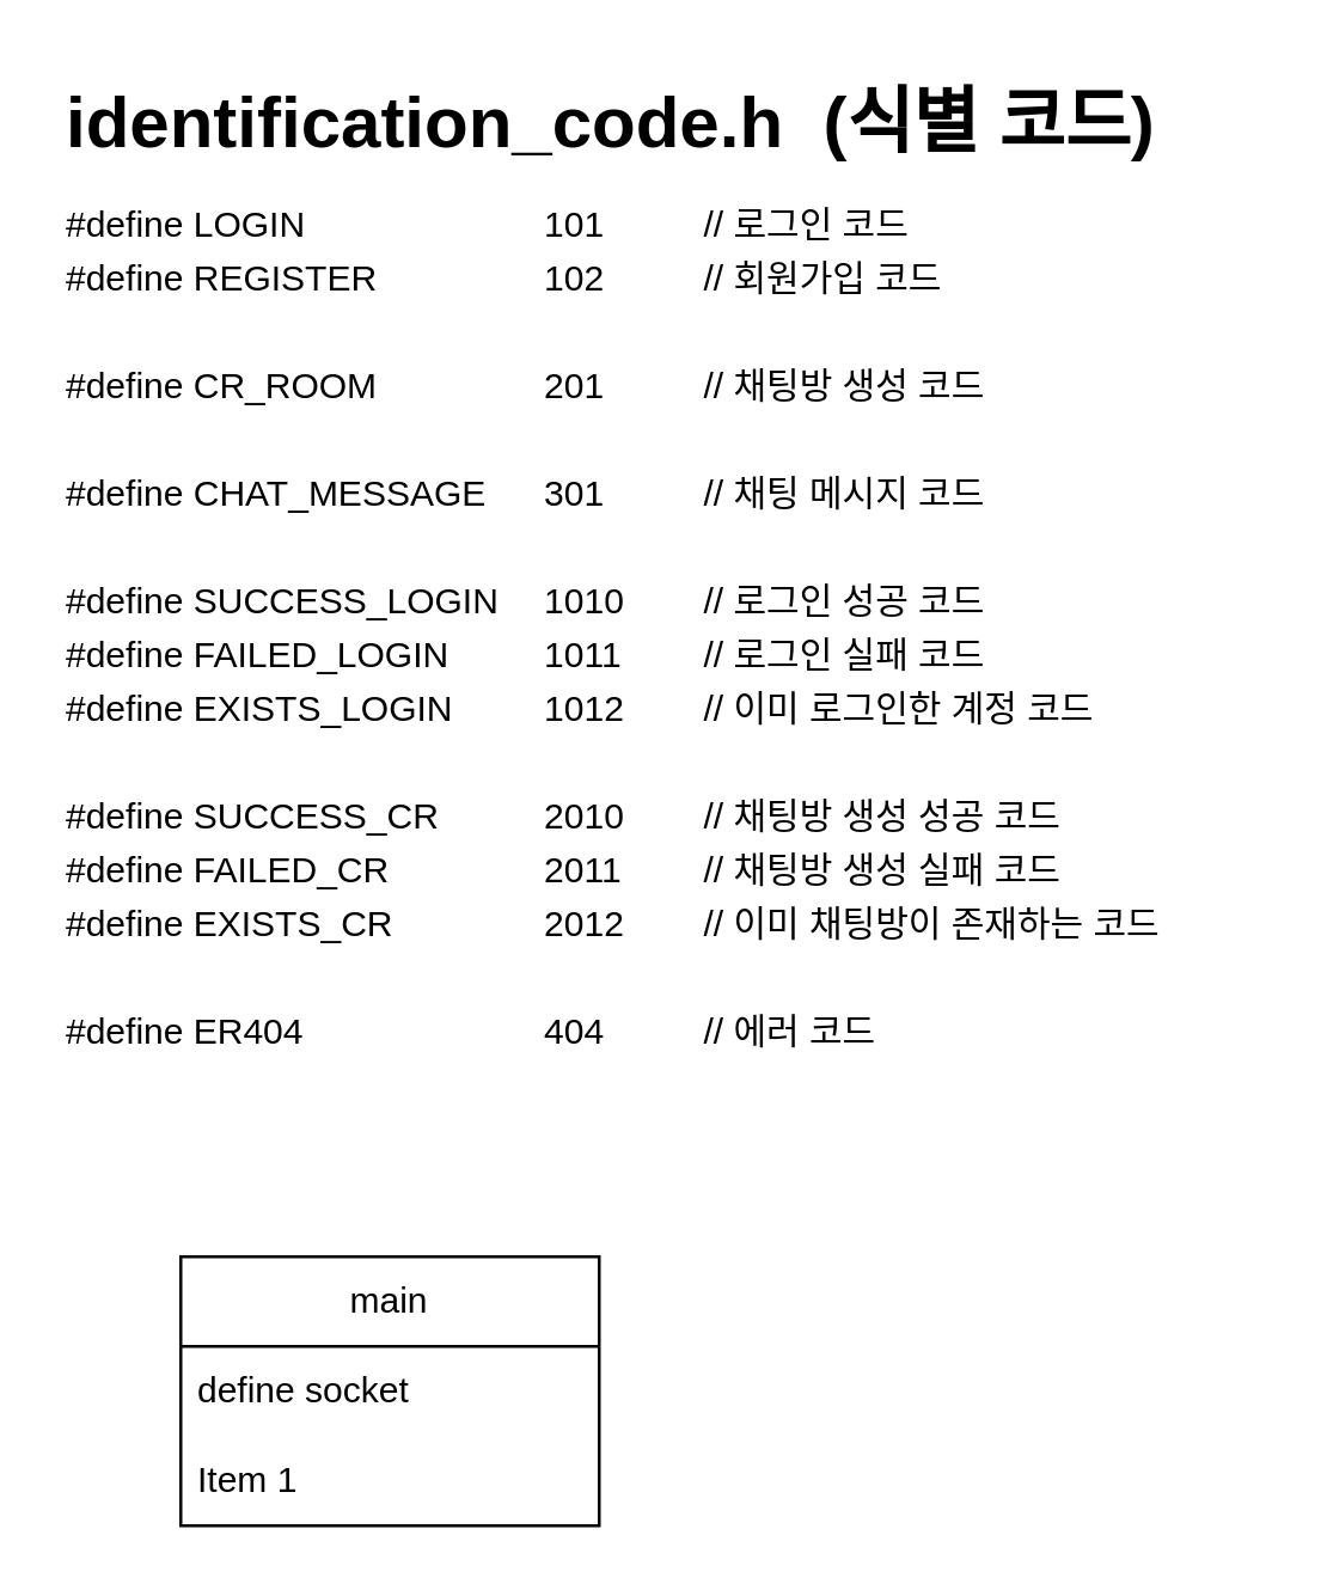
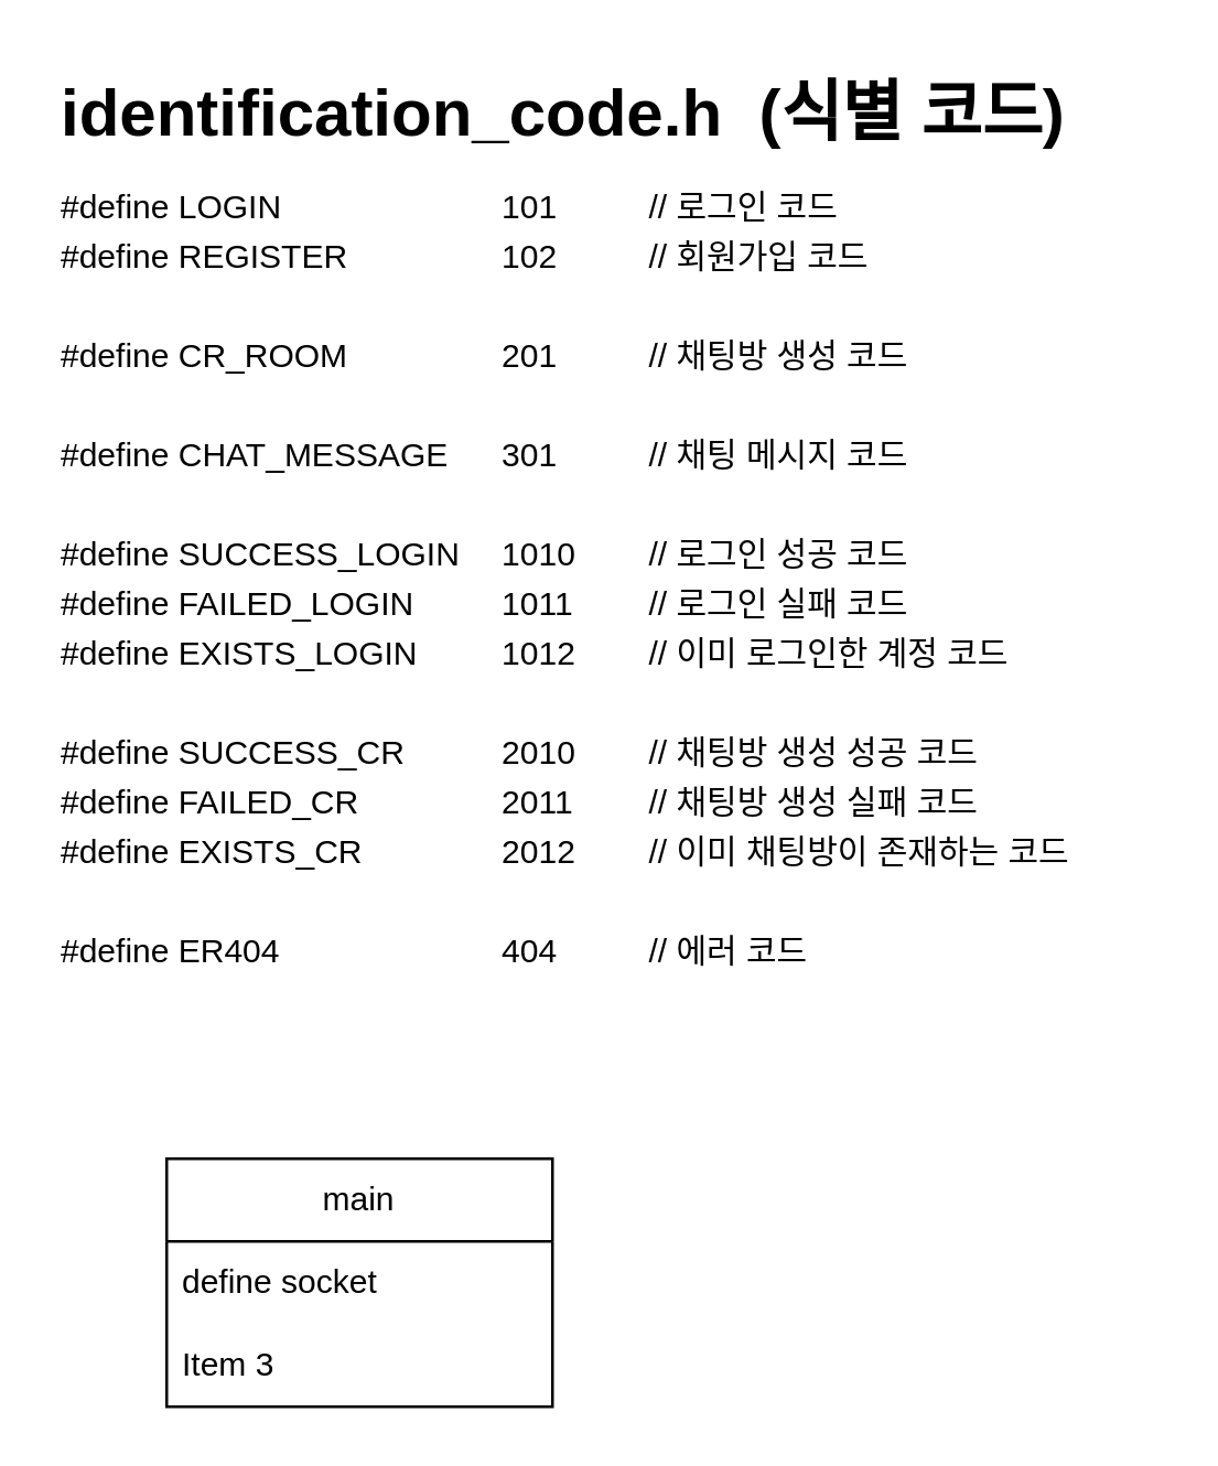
- <mxCell id="4" value="Item 1" style="text;strokeColor=none;fillColor=none;align=left;verticalAlign=middle;spacingLeft=4;spacingRight=4;overflow=hidden;points=[[0,0.5],[1,0.5]];portConstraint=eastwest;rotatable=0;whiteSpace=wrap;html=1;" vertex="1" parent="2"><mxGeometry y="60" width="140" height="30" as="geometry" /></mxCell>
+ <mxCell id="4" value="Item 3" style="text;strokeColor=none;fillColor=none;align=left;verticalAlign=middle;spacingLeft=4;spacingRight=4;overflow=hidden;points=[[0,0.5],[1,0.5]];portConstraint=eastwest;rotatable=0;whiteSpace=wrap;html=1;" vertex="1" parent="2"><mxGeometry y="60" width="140" height="30" as="geometry" /></mxCell>
